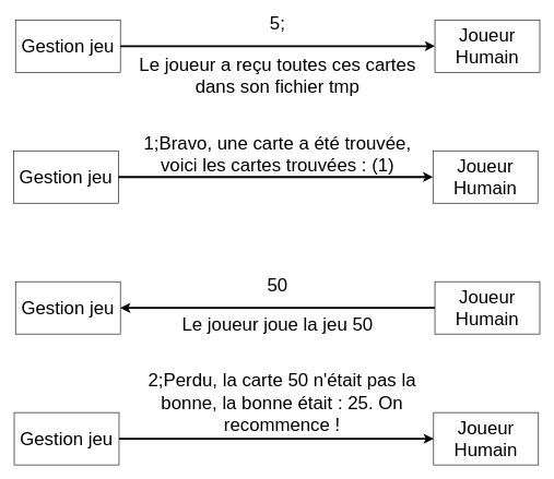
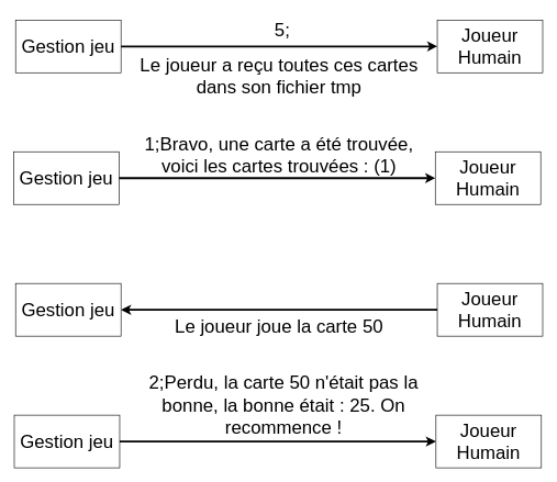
- <mxCell id="5" value="5;" style="text;html=1;strokeColor=none;fillColor=none;align=center;verticalAlign=middle;whiteSpace=wrap;rounded=0;fontSize=28;" vertex="1" parent="1"><mxGeometry x="393" y="20" width="60" height="30" as="geometry" /></mxCell>
+ <mxCell id="5" value="5;" style="text;html=1;strokeColor=none;fillColor=none;align=center;verticalAlign=middle;whiteSpace=wrap;rounded=0;fontSize=28;" vertex="1" parent="1"><mxGeometry x="398" y="30" width="60" height="30" as="geometry" /></mxCell>
- <mxCell id="14" value="50" style="text;html=1;strokeColor=none;fillColor=none;align=center;verticalAlign=middle;whiteSpace=wrap;rounded=0;fontSize=28;" vertex="1" parent="1"><mxGeometry x="393" y="420" width="60" height="30" as="geometry" /></mxCell>
- <mxCell id="15" value="Le joueur joue la jeu 50" style="text;html=1;strokeColor=none;fillColor=none;align=center;verticalAlign=middle;whiteSpace=wrap;rounded=0;fontSize=28;" vertex="1" parent="1"><mxGeometry x="183" y="480" width="480" height="30" as="geometry" /></mxCell>
+ <mxCell id="15" value="Le joueur joue la carte 50" style="text;html=1;strokeColor=none;fillColor=none;align=center;verticalAlign=middle;whiteSpace=wrap;rounded=0;fontSize=28;" vertex="1" parent="1"><mxGeometry x="183" y="480" width="480" height="30" as="geometry" /></mxCell>
